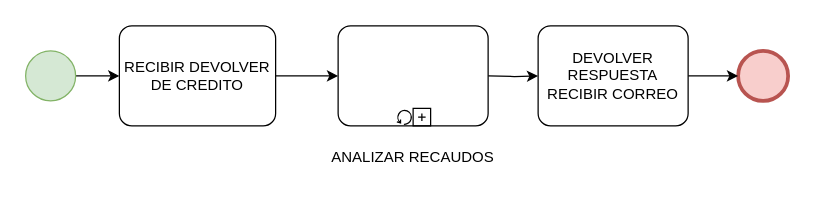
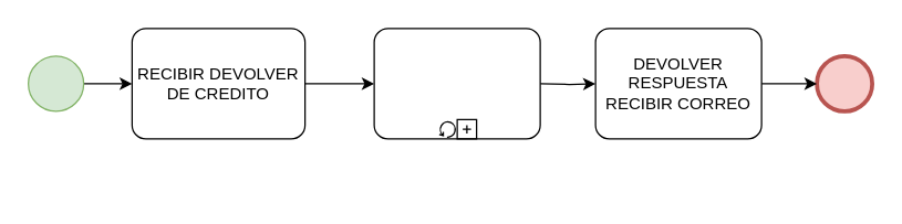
- <mxCell id="10" value="ANALIZAR RECAUDOS" style="text;html=1;strokeColor=none;fillColor=none;align=center;verticalAlign=middle;whiteSpace=wrap;rounded=0;" vertex="1" parent="1"><mxGeometry x="260" y="110" width="140" height="30" as="geometry" /></mxCell>
